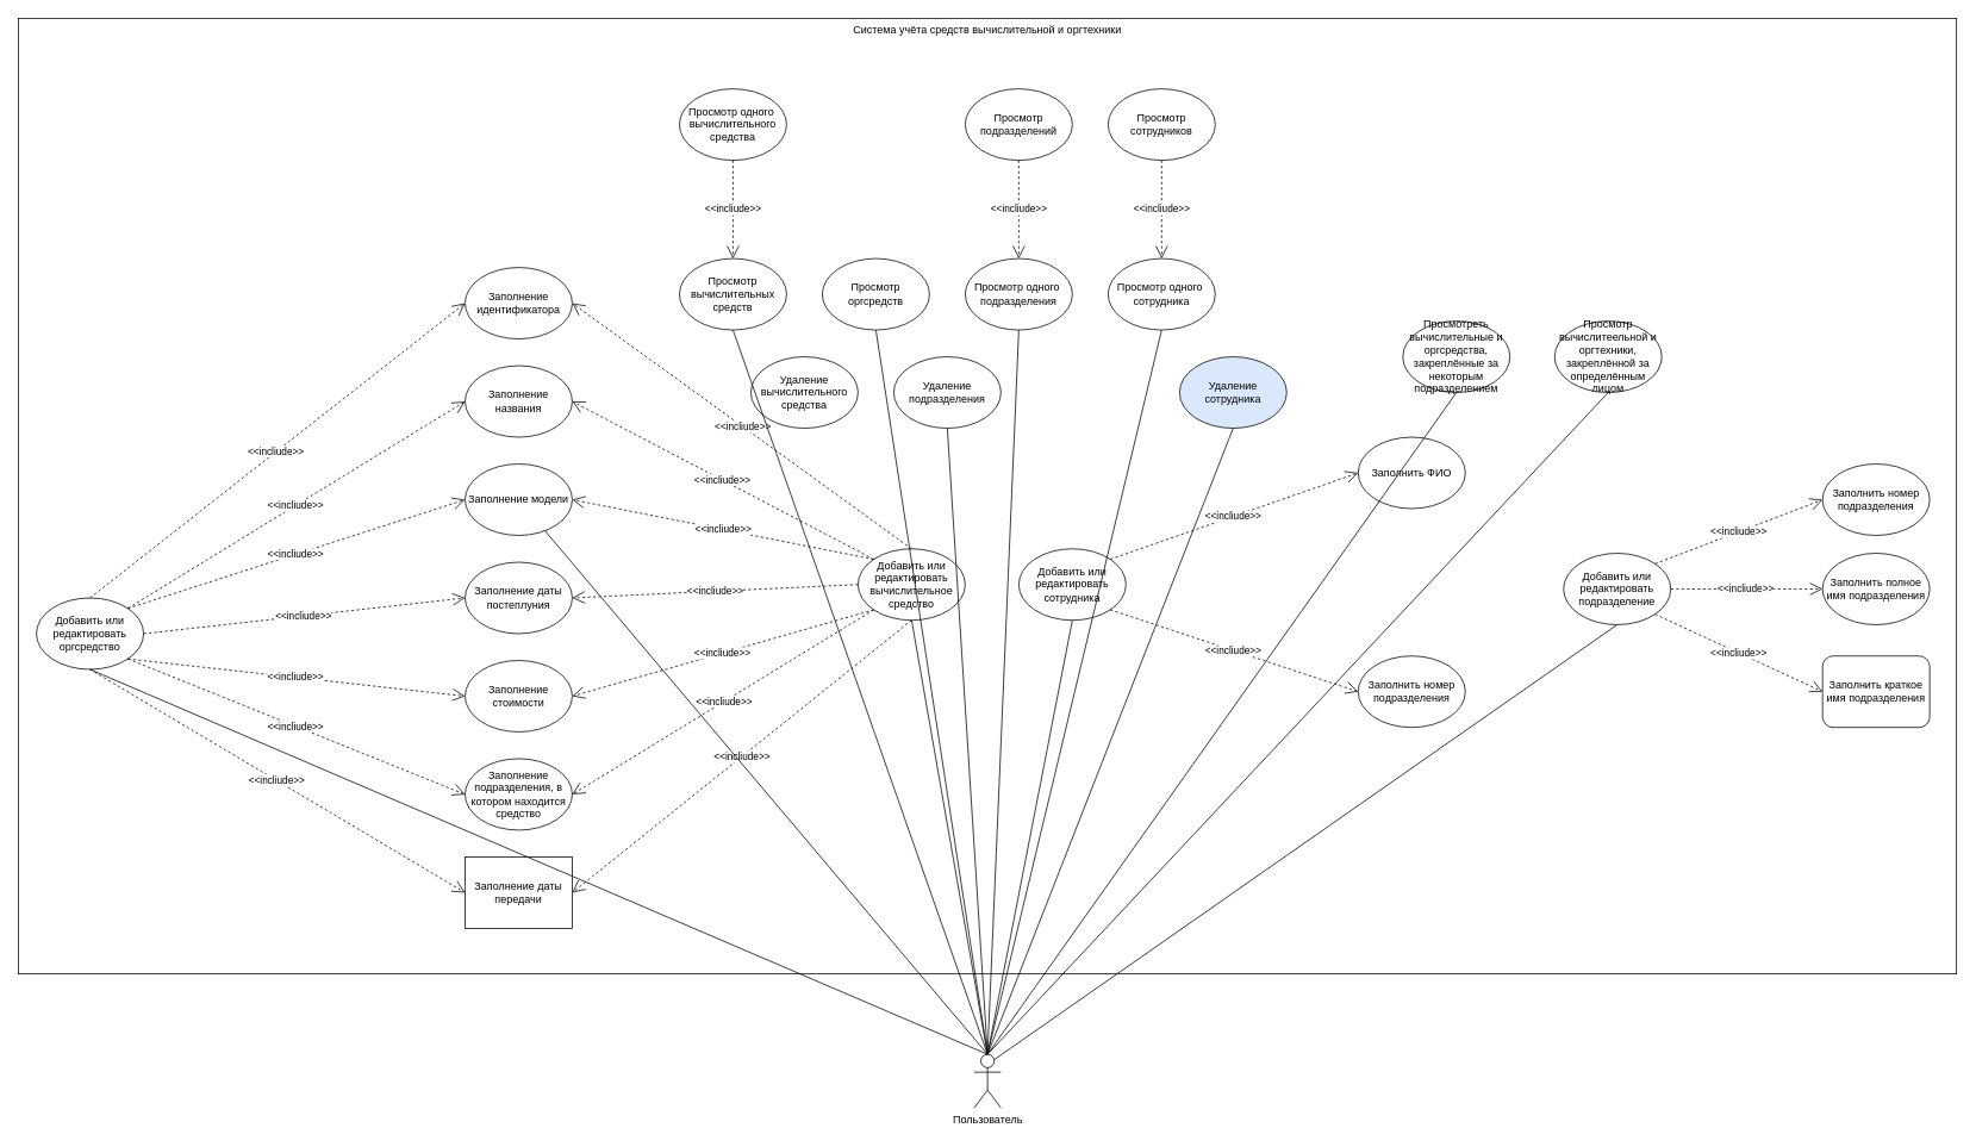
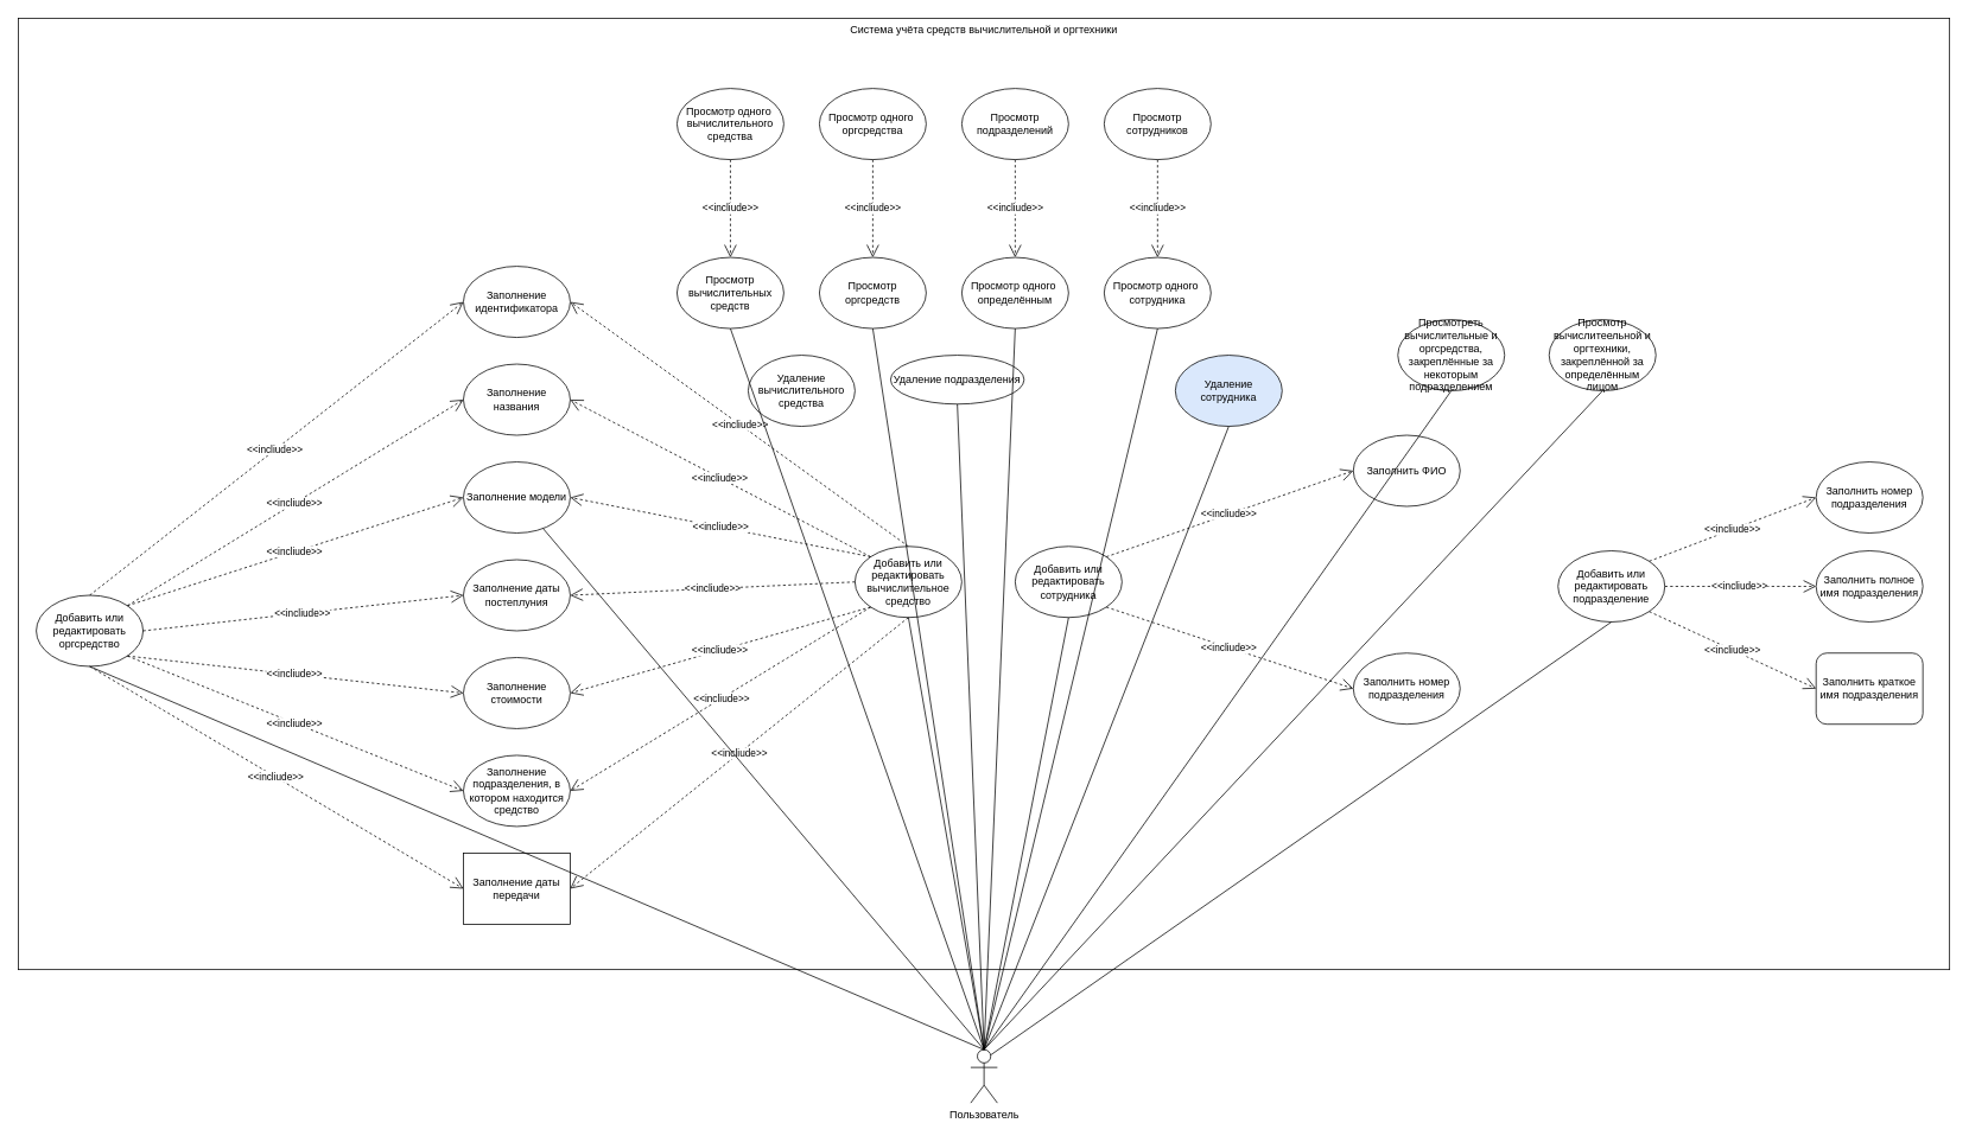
+ <mxCell id="46" value="Просмотр одного&amp;nbsp; оргсредства" style="ellipse;whiteSpace=wrap;html=1;" vertex="1" parent="1"><mxGeometry x="920" y="99" width="120" height="80" as="geometry" /></mxCell>
+ <mxCell id="52" value="&amp;lt;&amp;lt;incliude&amp;gt;&amp;gt;" style="endArrow=open;endSize=12;dashed=1;html=1;rounded=0;exitX=0.5;exitY=1;exitDx=0;exitDy=0;entryX=0.5;entryY=0;entryDx=0;entryDy=0;" edge="1" parent="1" source="46" target="45"><mxGeometry x="-0.007" width="160" relative="1" as="geometry"><mxPoint x="1040" y="634" as="sourcePoint" /><mxPoint x="660" y="359" as="targetPoint" /><mxPoint as="offset" /></mxGeometry></mxCell>
- <mxCell id="47" value="Просмотр одного&amp;nbsp; подразделения" style="ellipse;whiteSpace=wrap;html=1;" vertex="1" parent="1"><mxGeometry x="1080" y="289" width="120" height="80" as="geometry" /></mxCell>
+ <mxCell id="47" value="Просмотр одного&amp;nbsp; определённым" style="ellipse;whiteSpace=wrap;html=1;" vertex="1" parent="1"><mxGeometry x="1080" y="289" width="120" height="80" as="geometry" /></mxCell>
- <mxCell id="57" value="Удаление подразделения" style="ellipse;whiteSpace=wrap;html=1;" vertex="1" parent="1"><mxGeometry x="1000" y="399" width="120" height="80" as="geometry" /></mxCell>
+ <mxCell id="57" value="Удаление подразделения" style="ellipse;whiteSpace=wrap;html=1;" vertex="1" parent="1"><mxGeometry x="1000" y="399" width="150" height="55" as="geometry" /></mxCell>
